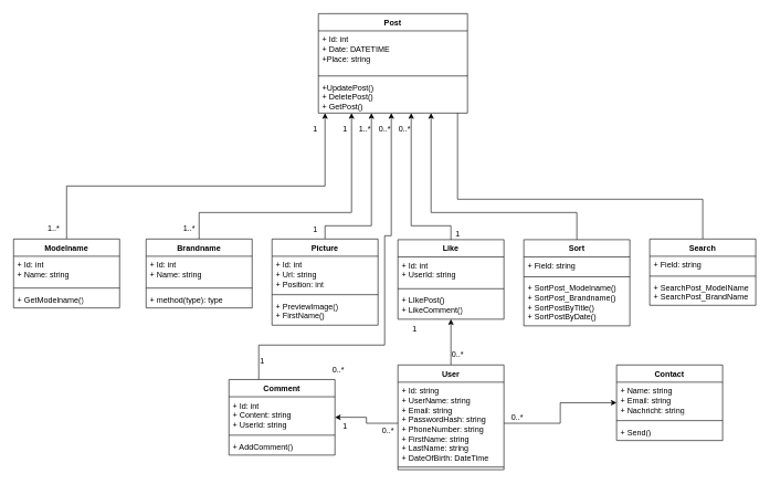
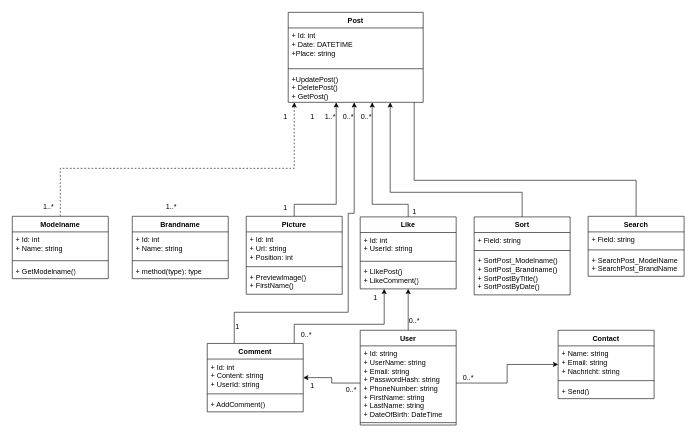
- <mxCell id="6" style="edgeStyle=orthogonalEdgeStyle;rounded=0;orthogonalLoop=1;jettySize=auto;html=1;" parent="1" source="7" target="2" edge="1"><mxGeometry relative="1" as="geometry"><Array as="points"><mxPoint x="100" y="280" /><mxPoint x="490" y="280" /></Array></mxGeometry></mxCell>
+ <mxCell id="6" style="edgeStyle=orthogonalEdgeStyle;rounded=0;orthogonalLoop=1;jettySize=auto;html=1;dashed=1;" parent="1" source="7" target="2" edge="1"><mxGeometry relative="1" as="geometry"><Array as="points"><mxPoint x="100" y="280" /><mxPoint x="490" y="280" /></Array></mxGeometry></mxCell>
- <mxCell id="11" style="edgeStyle=orthogonalEdgeStyle;rounded=0;orthogonalLoop=1;jettySize=auto;html=1;" parent="1" source="12" target="2" edge="1"><mxGeometry relative="1" as="geometry"><Array as="points"><mxPoint x="300" y="320" /><mxPoint x="530" y="320" /></Array></mxGeometry></mxCell>
+ <mxCell id="55" style="edgeStyle=orthogonalEdgeStyle;rounded=0;orthogonalLoop=1;jettySize=auto;html=1;" edge="1" parent="1" source="56" target="22"><mxGeometry relative="1" as="geometry"><Array as="points"><mxPoint x="490" y="540" /><mxPoint x="640" y="540" /></Array></mxGeometry></mxCell>
